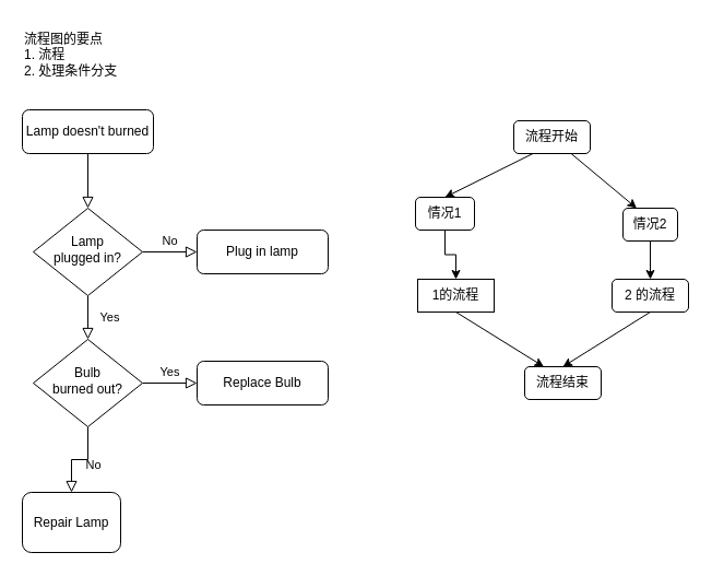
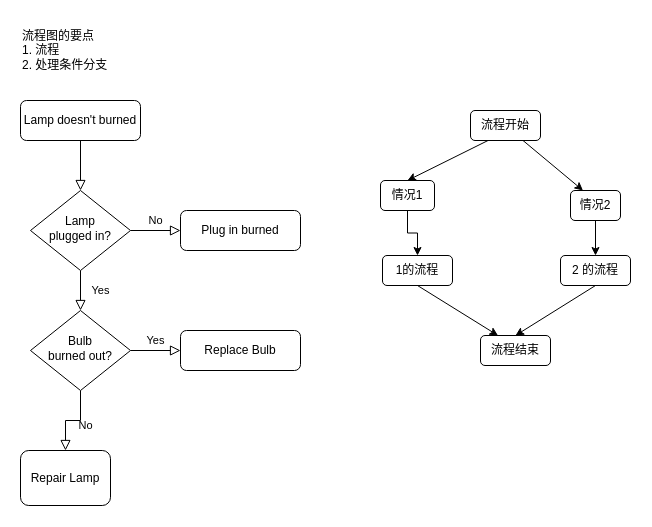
- <mxCell id="7" value="Plug in lamp" style="rounded=1;whiteSpace=wrap;html=1;fontSize=12;glass=0;strokeWidth=1;shadow=0;" parent="1" vertex="1"><mxGeometry x="180" y="210" width="120" height="40" as="geometry" /></mxCell>
+ <mxCell id="7" value="Plug in burned" style="rounded=1;whiteSpace=wrap;html=1;fontSize=12;glass=0;strokeWidth=1;shadow=0;" parent="1" vertex="1"><mxGeometry x="180" y="210" width="120" height="40" as="geometry" /></mxCell>
- <mxCell id="23" value="1的流程" style="whiteSpace=wrap;html=1;rounded=0;" vertex="1" parent="1"><mxGeometry x="382" y="255" width="70" height="30" as="geometry" /></mxCell>
+ <mxCell id="23" value="1的流程" style="rounded=1;whiteSpace=wrap;html=1;" vertex="1" parent="1"><mxGeometry x="382" y="255" width="70" height="30" as="geometry" /></mxCell>
